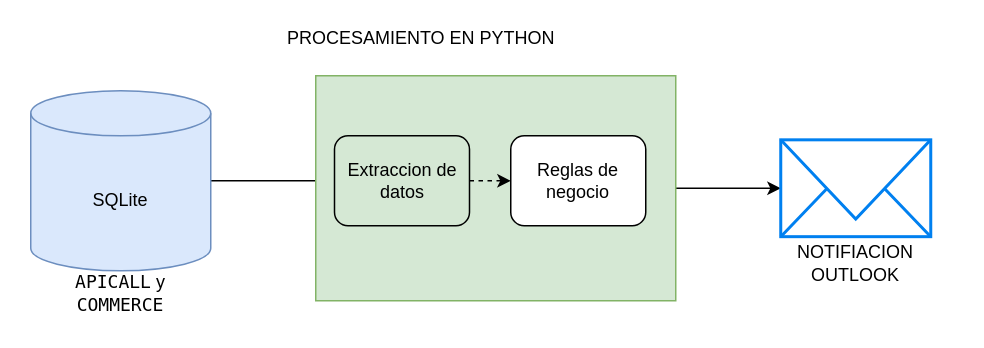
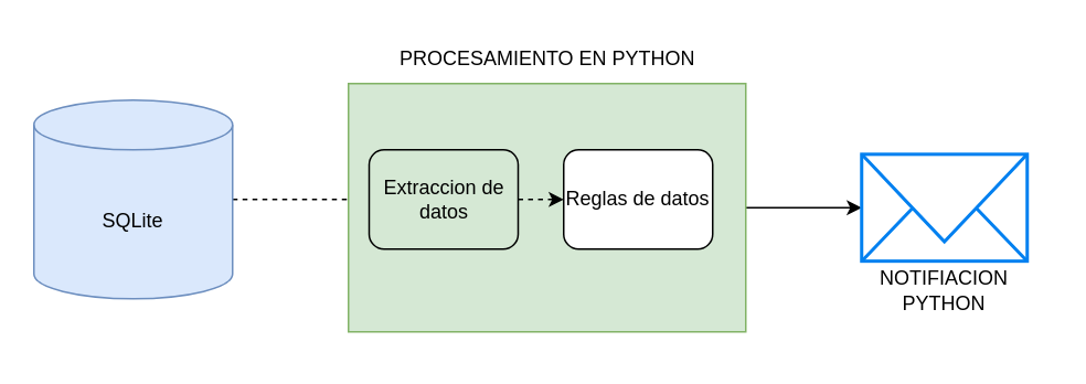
- <mxCell id="7" value="PROCESAMIENTO EN PYTHON" style="text;html=1;strokeColor=none;fillColor=none;align=center;verticalAlign=middle;whiteSpace=wrap;rounded=0;" vertex="1" parent="1"><mxGeometry x="177.5" y="10" width="205" height="30" as="geometry" /></mxCell>
+ <mxCell id="7" value="PROCESAMIENTO EN PYTHON" style="text;html=1;strokeColor=none;fillColor=none;align=center;verticalAlign=middle;whiteSpace=wrap;rounded=0;" vertex="1" parent="1"><mxGeometry x="227.5" y="20" width="205" height="30" as="geometry" /></mxCell>
- <mxCell id="2" style="edgeStyle=orthogonalEdgeStyle;rounded=0;orthogonalLoop=1;jettySize=auto;html=1;exitX=1;exitY=0.5;exitDx=0;exitDy=0;exitPerimeter=0;" edge="1" parent="1" source="3" target="9"><mxGeometry relative="1" as="geometry" /></mxCell>
+ <mxCell id="2" style="edgeStyle=orthogonalEdgeStyle;rounded=0;orthogonalLoop=1;jettySize=auto;html=1;exitX=1;exitY=0.5;exitDx=0;exitDy=0;exitPerimeter=0;dashed=1;" edge="1" parent="1" source="3" target="9"><mxGeometry relative="1" as="geometry" /></mxCell>
- <mxCell id="10" value="Reglas de negocio" style="rounded=1;whiteSpace=wrap;html=1;" vertex="1" parent="1"><mxGeometry x="340" y="90" width="90" height="60" as="geometry" /></mxCell>
+ <mxCell id="10" value="Reglas de datos" style="rounded=1;whiteSpace=wrap;html=1;" vertex="1" parent="1"><mxGeometry x="340" y="90" width="90" height="60" as="geometry" /></mxCell>
- <mxCell id="12" value="NOTIFIACION OUTLOOK" style="text;html=1;strokeColor=none;fillColor=none;align=center;verticalAlign=middle;whiteSpace=wrap;rounded=0;" vertex="1" parent="1"><mxGeometry x="506.88" y="160" width="126.25" height="30" as="geometry" /></mxCell>
+ <mxCell id="12" value="NOTIFIACION PYTHON" style="text;html=1;strokeColor=none;fillColor=none;align=center;verticalAlign=middle;whiteSpace=wrap;rounded=0;" vertex="1" parent="1"><mxGeometry x="506.88" y="160" width="126.25" height="30" as="geometry" /></mxCell>
- <mxCell id="4" value="&lt;code&gt;APICALL&lt;/code&gt; y &lt;code&gt;COMMERCE&lt;/code&gt;" style="text;html=1;strokeColor=none;fillColor=none;align=center;verticalAlign=middle;whiteSpace=wrap;rounded=0;" vertex="1" parent="1"><mxGeometry x="20" y="180" width="120" height="30" as="geometry" /></mxCell>
